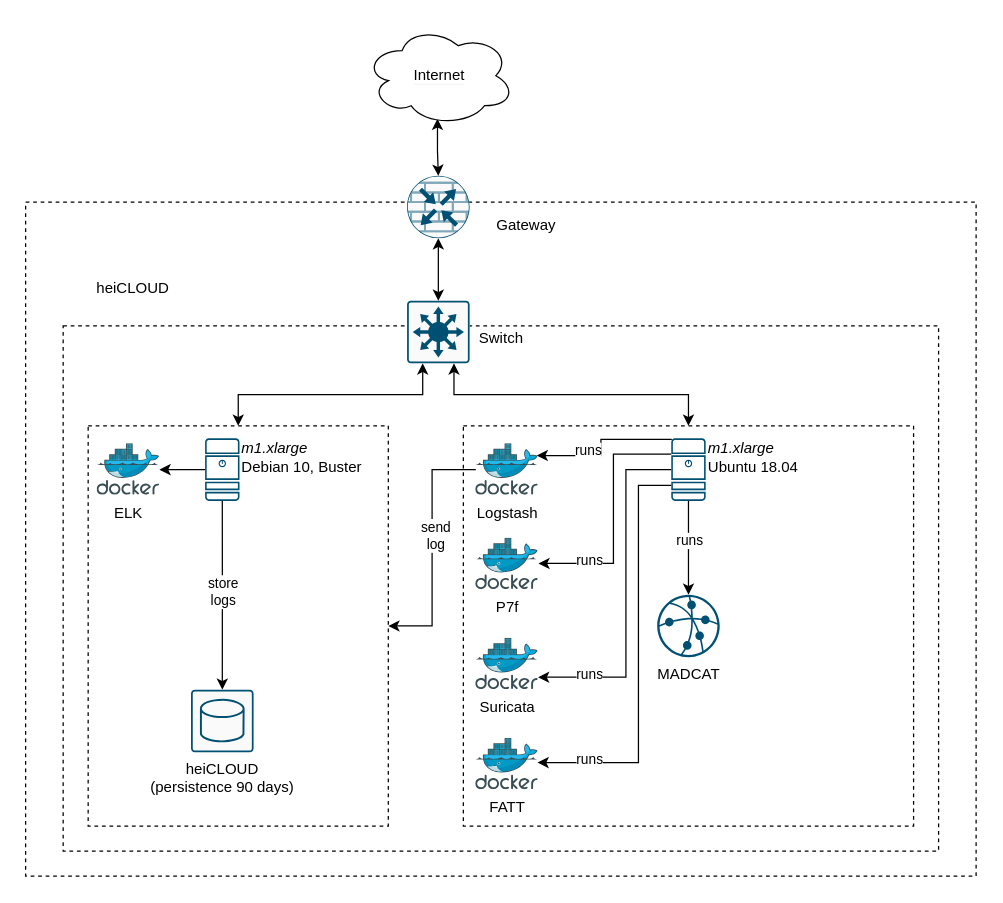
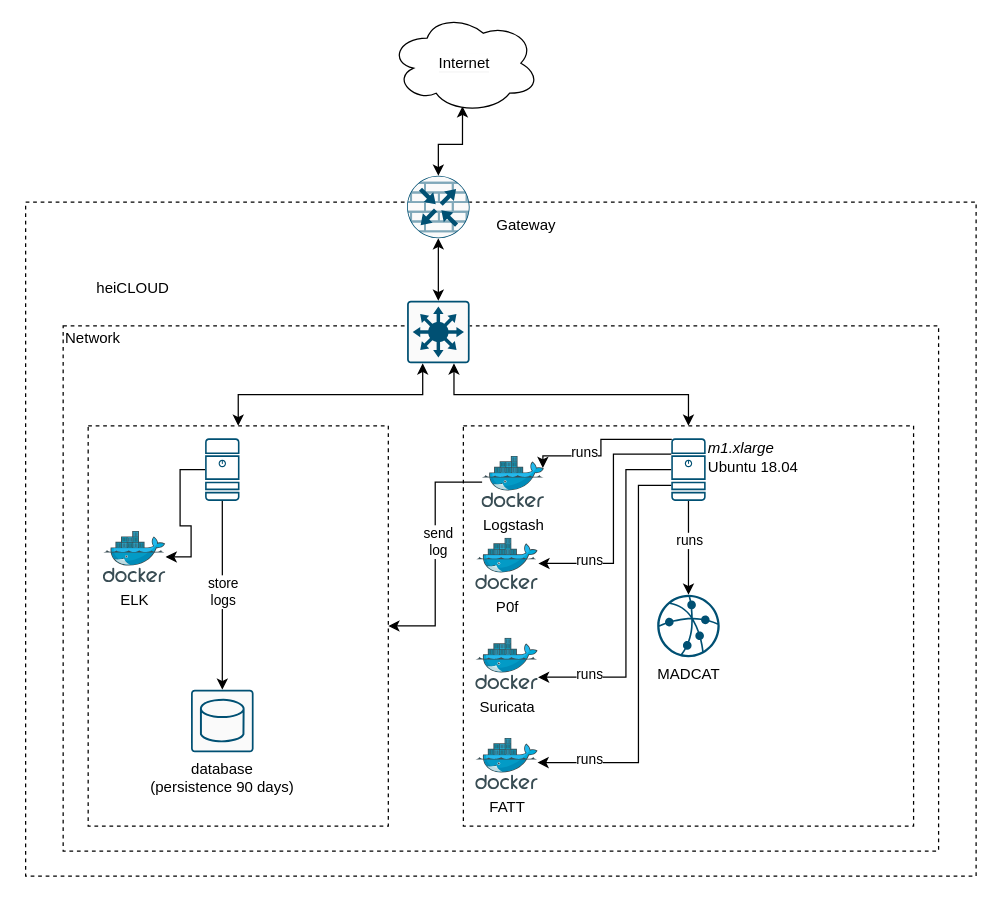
- <mxCell id="14" value="&lt;span style=&quot;background-color: rgb(255 , 255 , 255)&quot;&gt;Internet&lt;/span&gt;" style="ellipse;shape=cloud;whiteSpace=wrap;html=1;labelBackgroundColor=#F5F5F5;fillColor=default;" vertex="1" parent="1"><mxGeometry x="291" y="20" width="120" height="80" as="geometry" /></mxCell>
+ <mxCell id="14" value="&lt;span style=&quot;background-color: rgb(255 , 255 , 255)&quot;&gt;Internet&lt;/span&gt;" style="ellipse;shape=cloud;whiteSpace=wrap;html=1;labelBackgroundColor=#F5F5F5;fillColor=default;" vertex="1" parent="1"><mxGeometry x="311" y="10" width="120" height="80" as="geometry" /></mxCell>
+ <mxCell id="12" value="Network" style="text;html=1;align=left;verticalAlign=middle;resizable=0;points=[];autosize=1;strokeColor=none;fillColor=none;" vertex="1" parent="1"><mxGeometry x="50" y="260" width="60" height="20" as="geometry" /></mxCell>
- <mxCell id="16" value="Switch" style="text;html=1;align=center;verticalAlign=middle;resizable=0;points=[];autosize=1;strokeColor=none;fillColor=none;" vertex="1" parent="1"><mxGeometry x="375" y="260" width="50" height="20" as="geometry" /></mxCell>
- <mxCell id="22" value="&lt;div&gt;&lt;i&gt;m1.xlarge&lt;/i&gt;&lt;/div&gt;&lt;div&gt;Debian 10, Buster&lt;/div&gt;" style="text;html=1;align=left;verticalAlign=middle;resizable=0;points=[];autosize=1;strokeColor=none;fillColor=none;labelBackgroundColor=none;labelBorderColor=none;" vertex="1" parent="1"><mxGeometry x="191" y="350" width="110" height="30" as="geometry" /></mxCell>
- <mxCell id="23" value="ELK" style="sketch=0;aspect=fixed;html=1;points=[];align=center;image;fontSize=12;image=img/lib/mscae/Docker.svg;labelBackgroundColor=#FFFFFF;fillColor=default;" vertex="1" parent="1"><mxGeometry x="77.25" y="354.5" width="50" height="41" as="geometry" /></mxCell>
+ <mxCell id="23" value="ELK" style="sketch=0;aspect=fixed;html=1;points=[];align=center;image;fontSize=12;image=img/lib/mscae/Docker.svg;labelBackgroundColor=#FFFFFF;fillColor=default;" vertex="1" parent="1"><mxGeometry x="82.25" y="424.5" width="50" height="41" as="geometry" /></mxCell>
- <mxCell id="38" value="Logstash" style="sketch=0;aspect=fixed;html=1;points=[];align=center;image;fontSize=12;image=img/lib/mscae/Docker.svg;labelBackgroundColor=#FFFFFF;fillColor=default;" vertex="1" parent="1"><mxGeometry x="380" y="354.5" width="50" height="41" as="geometry" /></mxCell>
+ <mxCell id="38" value="Logstash" style="sketch=0;aspect=fixed;html=1;points=[];align=center;image;fontSize=12;image=img/lib/mscae/Docker.svg;labelBackgroundColor=#FFFFFF;fillColor=default;" vertex="1" parent="1"><mxGeometry x="385" y="364.5" width="50" height="41" as="geometry" /></mxCell>
- <mxCell id="39" value="P7f" style="sketch=0;aspect=fixed;html=1;points=[];align=center;image;fontSize=12;image=img/lib/mscae/Docker.svg;labelBackgroundColor=#FFFFFF;fillColor=default;" vertex="1" parent="1"><mxGeometry x="380" y="430" width="50" height="41" as="geometry" /></mxCell>
+ <mxCell id="39" value="P0f" style="sketch=0;aspect=fixed;html=1;points=[];align=center;image;fontSize=12;image=img/lib/mscae/Docker.svg;labelBackgroundColor=#FFFFFF;fillColor=default;" vertex="1" parent="1"><mxGeometry x="380" y="430" width="50" height="41" as="geometry" /></mxCell>
- <mxCell id="21" value="&lt;div&gt;heiCLOUD&lt;/div&gt;&lt;div&gt;(persistence 90 days)&lt;br&gt;&lt;/div&gt;" style="sketch=0;points=[[0.015,0.015,0],[0.985,0.015,0],[0.985,0.985,0],[0.015,0.985,0],[0.25,0,0],[0.5,0,0],[0.75,0,0],[1,0.25,0],[1,0.5,0],[1,0.75,0],[0.75,1,0],[0.5,1,0],[0.25,1,0],[0,0.75,0],[0,0.5,0],[0,0.25,0]];verticalLabelPosition=bottom;html=1;verticalAlign=top;aspect=fixed;align=center;pointerEvents=1;shape=mxgraph.cisco19.rect;prIcon=database_relational;fillColor=#FAFAFA;strokeColor=#005073;labelBackgroundColor=#FFFFFF;" vertex="1" parent="1"><mxGeometry x="152.25" y="551" width="50" height="50" as="geometry" /></mxCell>
+ <mxCell id="21" value="&lt;div&gt;database&lt;/div&gt;&lt;div&gt;(persistence 90 days)&lt;br&gt;&lt;/div&gt;" style="sketch=0;points=[[0.015,0.015,0],[0.985,0.015,0],[0.985,0.985,0],[0.015,0.985,0],[0.25,0,0],[0.5,0,0],[0.75,0,0],[1,0.25,0],[1,0.5,0],[1,0.75,0],[0.75,1,0],[0.5,1,0],[0.25,1,0],[0,0.75,0],[0,0.5,0],[0,0.25,0]];verticalLabelPosition=bottom;html=1;verticalAlign=top;aspect=fixed;align=center;pointerEvents=1;shape=mxgraph.cisco19.rect;prIcon=database_relational;fillColor=#FAFAFA;strokeColor=#005073;labelBackgroundColor=#FFFFFF;" vertex="1" parent="1"><mxGeometry x="152.25" y="551" width="50" height="50" as="geometry" /></mxCell>
